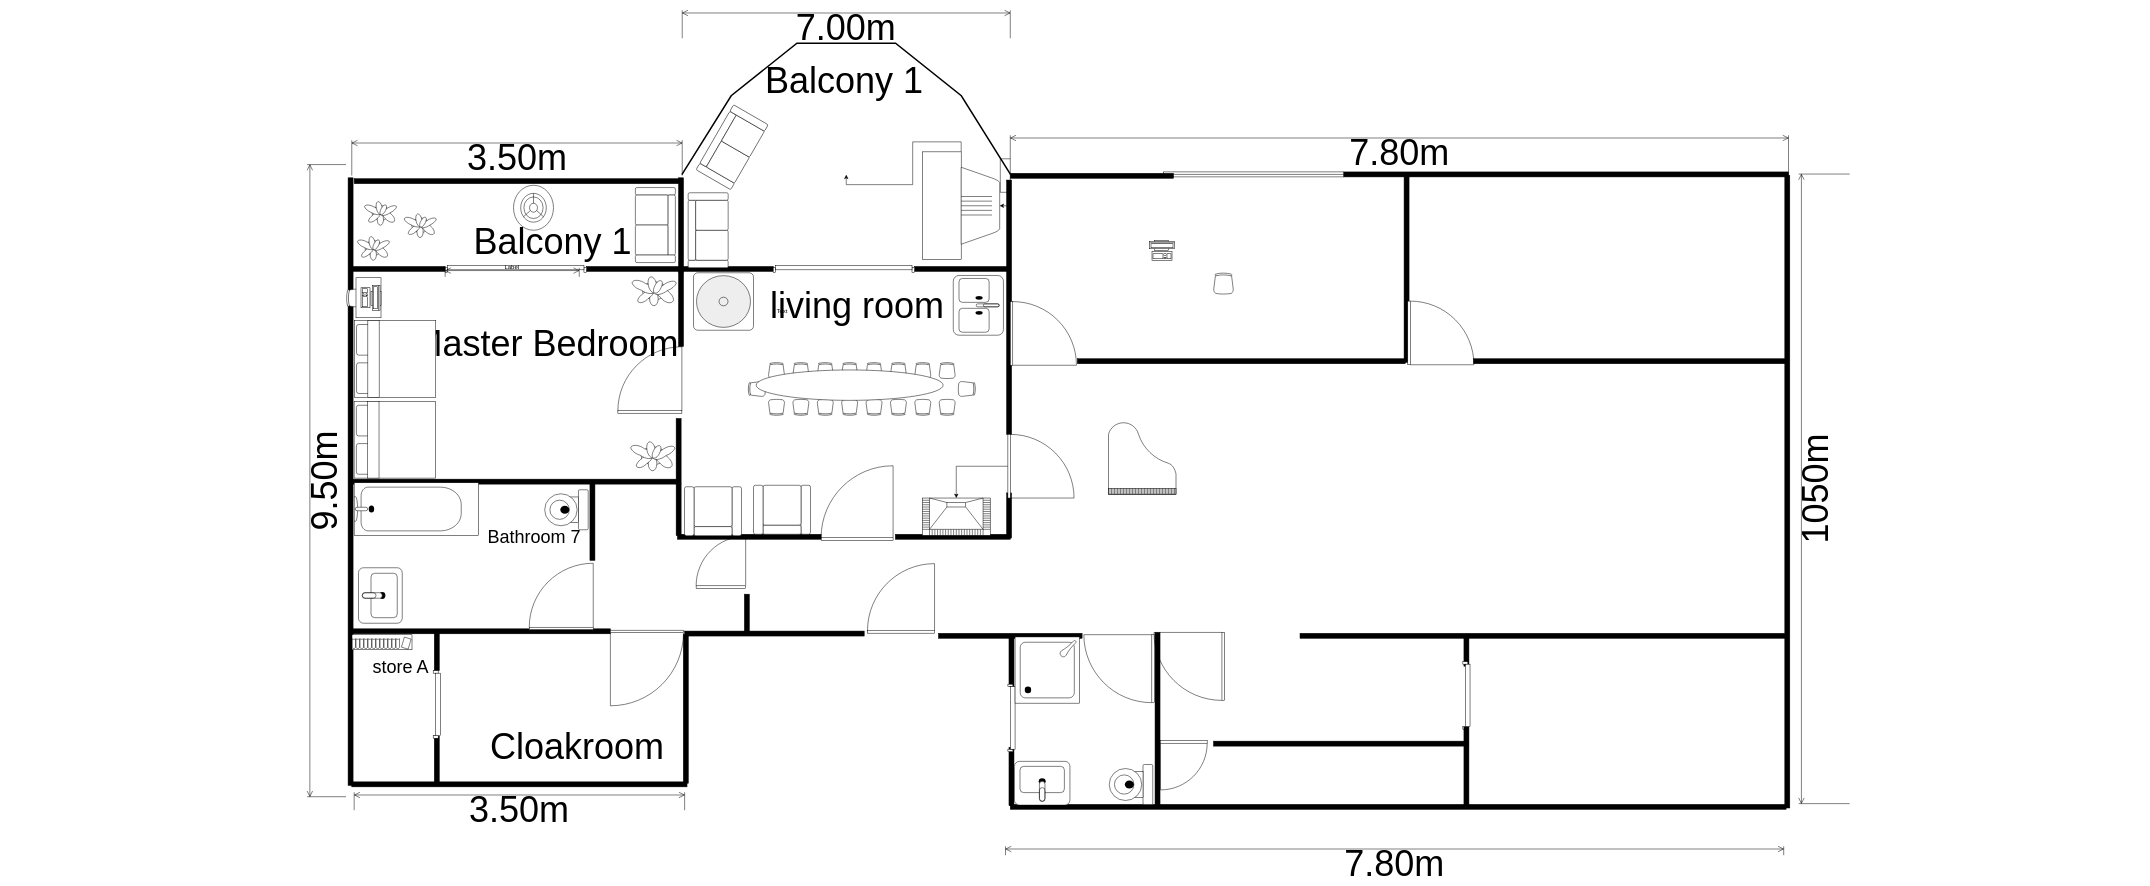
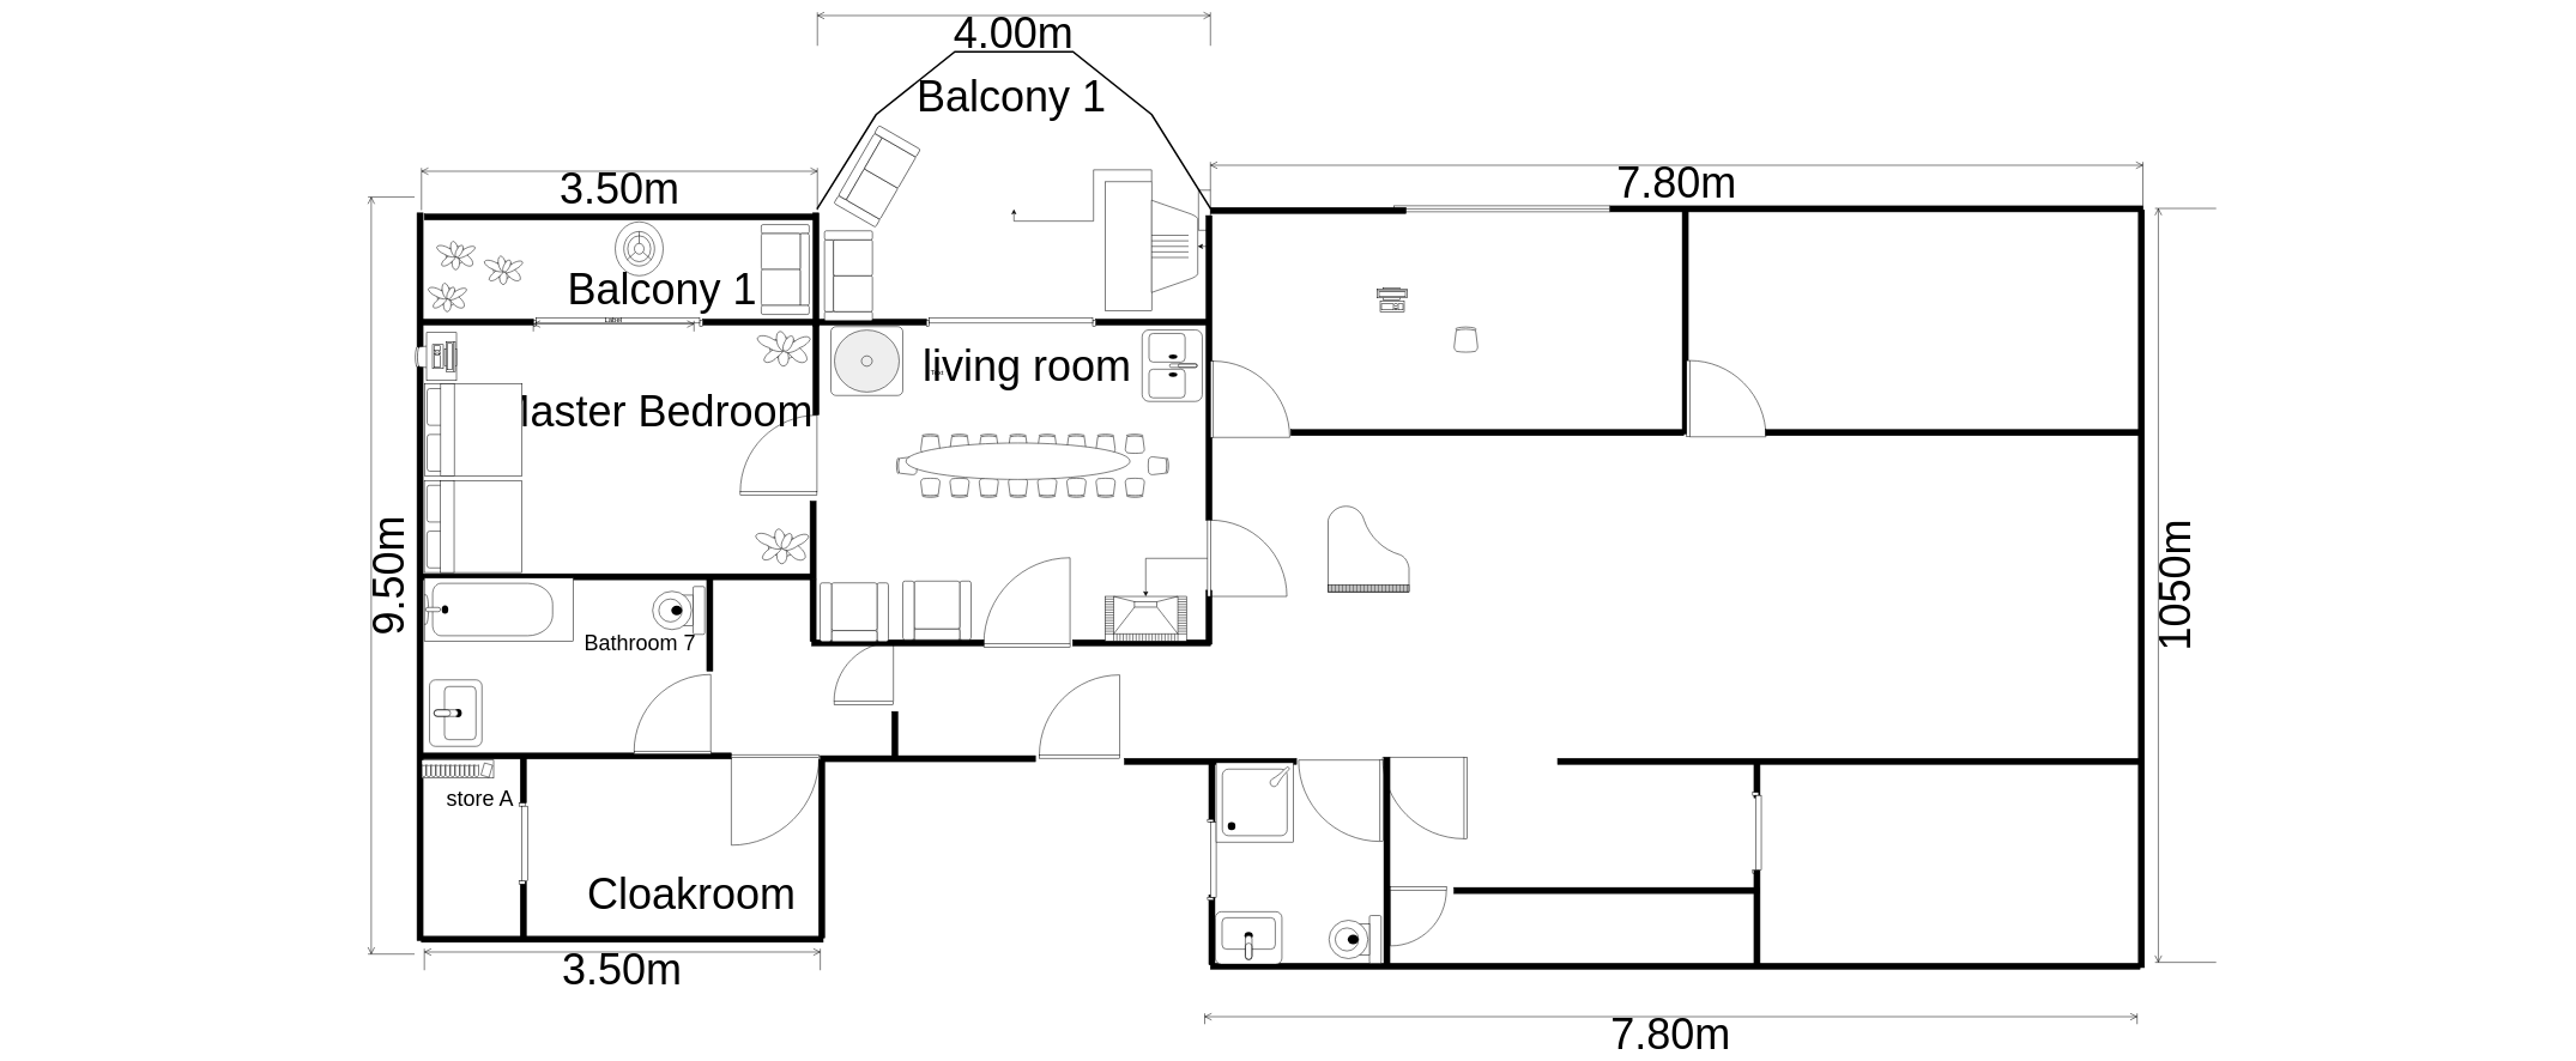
- <mxCell id="61" value="&lt;font style=&quot;font-size: 72px;&quot;&gt;7.00m&lt;/font&gt;" style="shape=dimension;direction=west;whiteSpace=wrap;html=1;align=center;points=[];verticalAlign=top;spacingTop=-15;labelBackgroundColor=none;container=0;" parent="1" vertex="1"><mxGeometry x="1363.45" y="20" width="656.1" height="56.01" as="geometry" /></mxCell>
+ <mxCell id="61" value="&lt;font style=&quot;font-size: 72px;&quot;&gt;4.00m&lt;/font&gt;" style="shape=dimension;direction=west;whiteSpace=wrap;html=1;align=center;points=[];verticalAlign=top;spacingTop=-15;labelBackgroundColor=none;container=0;" parent="1" vertex="1"><mxGeometry x="1363.45" y="20" width="656.1" height="56.01" as="geometry" /></mxCell>
